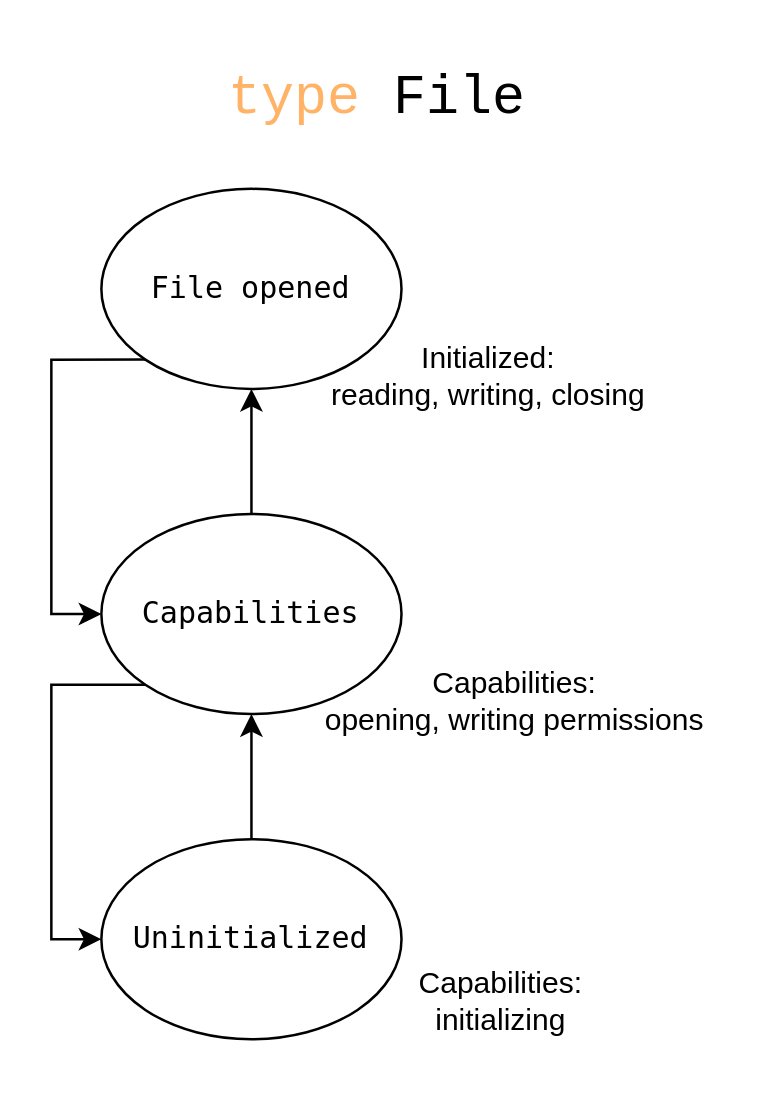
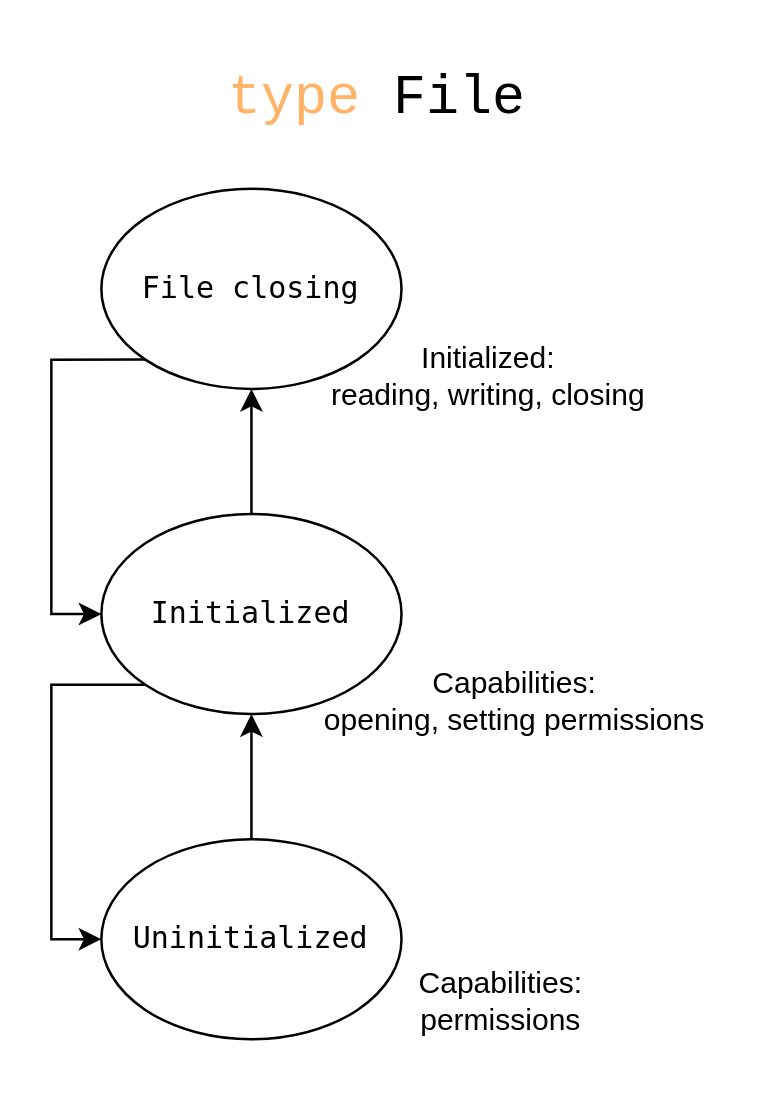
- <mxCell id="8" value="&lt;pre&gt;File opened&lt;/pre&gt;" style="ellipse;whiteSpace=wrap;html=1;fillColor=none;" vertex="1" parent="1"><mxGeometry x="40" y="75" width="120" height="80" as="geometry" /></mxCell>
+ <mxCell id="8" value="&lt;pre&gt;File closing&lt;/pre&gt;" style="ellipse;whiteSpace=wrap;html=1;fillColor=none;" vertex="1" parent="1"><mxGeometry x="40" y="75" width="120" height="80" as="geometry" /></mxCell>
- <mxCell id="6" value="&lt;pre&gt;Capabilities&lt;/pre&gt;" style="ellipse;whiteSpace=wrap;html=1;fillColor=none;" vertex="1" parent="1"><mxGeometry x="40" y="205" width="120" height="80" as="geometry" /></mxCell>
+ <mxCell id="6" value="&lt;pre&gt;Initialized&lt;/pre&gt;" style="ellipse;whiteSpace=wrap;html=1;fillColor=none;" vertex="1" parent="1"><mxGeometry x="40" y="205" width="120" height="80" as="geometry" /></mxCell>
- <mxCell id="10" value="&lt;div&gt;Capabilities:&lt;/div&gt;&lt;div&gt;opening, writing permissions&lt;br&gt;&lt;/div&gt;" style="text;html=1;strokeColor=none;fillColor=none;align=center;verticalAlign=middle;whiteSpace=wrap;rounded=0;" vertex="1" parent="1"><mxGeometry x="127.5" y="265" width="155" height="30" as="geometry" /></mxCell>
+ <mxCell id="10" value="&lt;div&gt;Capabilities:&lt;/div&gt;&lt;div&gt;opening, setting permissions&lt;br&gt;&lt;/div&gt;" style="text;html=1;strokeColor=none;fillColor=none;align=center;verticalAlign=middle;whiteSpace=wrap;rounded=0;" vertex="1" parent="1"><mxGeometry x="127.5" y="265" width="155" height="30" as="geometry" /></mxCell>
- <mxCell id="11" value="&lt;div&gt;Capabilities:&lt;/div&gt;&lt;div&gt;initializing&lt;/div&gt;" style="text;html=1;strokeColor=none;fillColor=none;align=center;verticalAlign=middle;whiteSpace=wrap;rounded=0;" vertex="1" parent="1"><mxGeometry x="135" y="385" width="130" height="30" as="geometry" /></mxCell>
+ <mxCell id="11" value="&lt;div&gt;Capabilities:&lt;/div&gt;&lt;div&gt;permissions&lt;/div&gt;" style="text;html=1;strokeColor=none;fillColor=none;align=center;verticalAlign=middle;whiteSpace=wrap;rounded=0;" vertex="1" parent="1"><mxGeometry x="135" y="385" width="130" height="30" as="geometry" /></mxCell>
